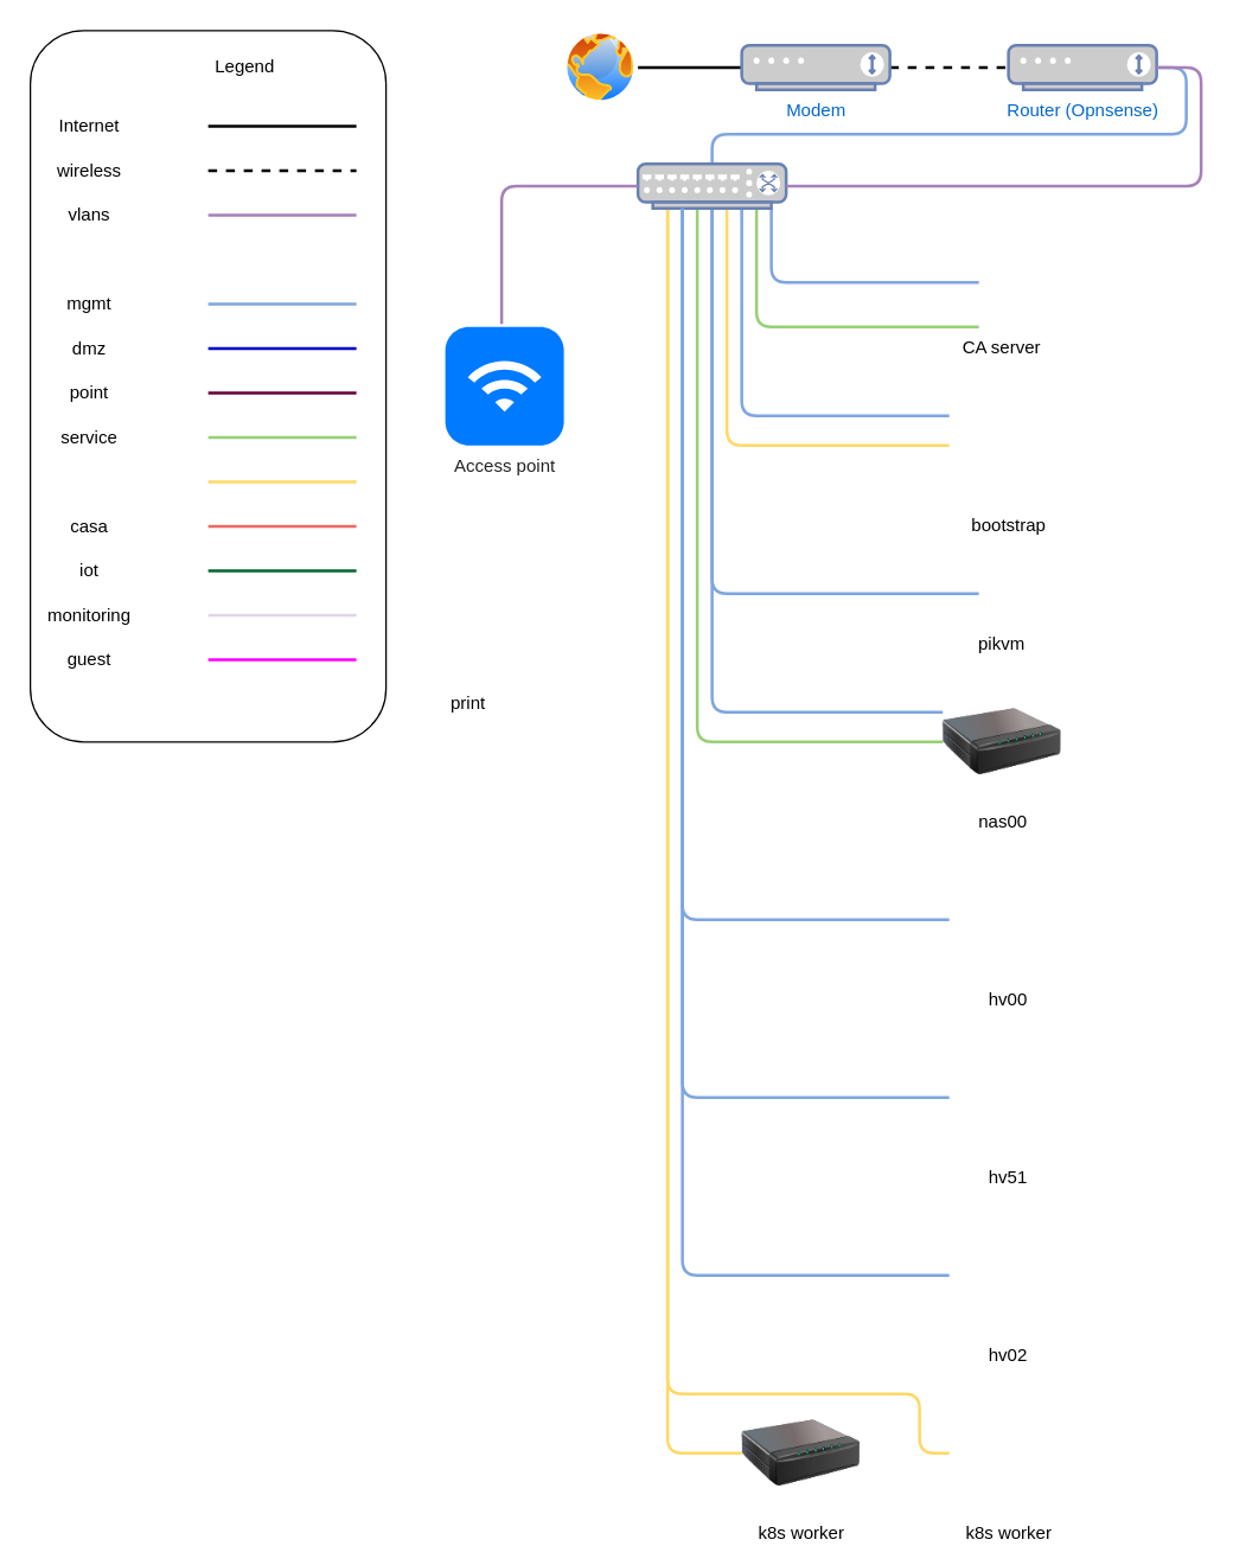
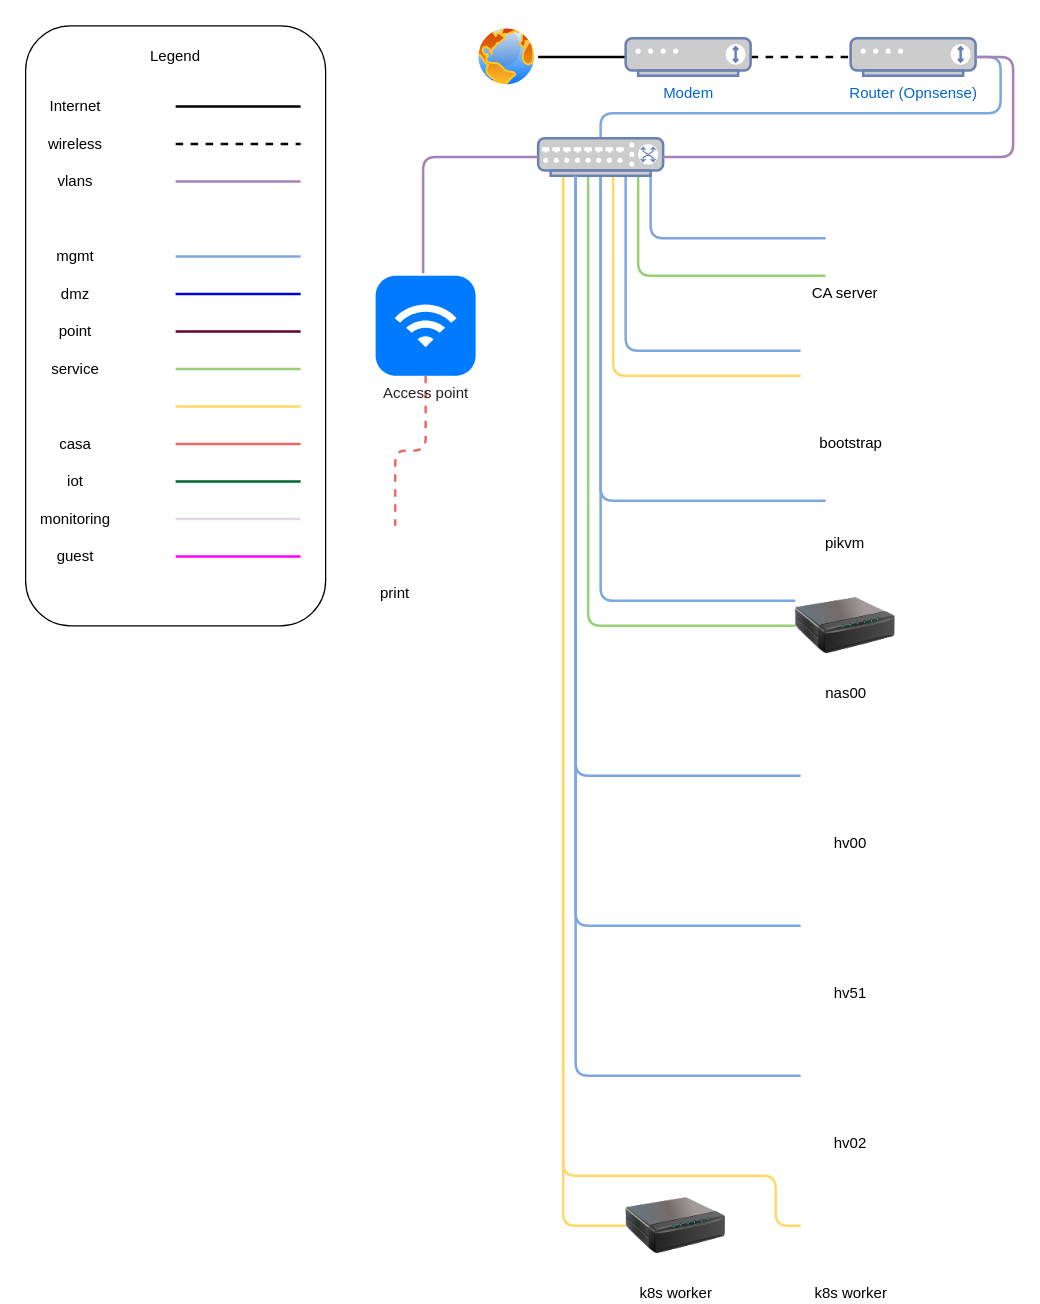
- <mxCell id="21" value="Legend" style="text;html=1;align=center;verticalAlign=middle;whiteSpace=wrap;rounded=0;" parent="1" vertex="1"><mxGeometry x="135" y="30" width="60" height="30" as="geometry" /></mxCell>
+ <mxCell id="21" value="Legend" style="text;html=1;align=center;verticalAlign=middle;whiteSpace=wrap;rounded=0;" parent="1" vertex="1"><mxGeometry x="110" y="30" width="60" height="30" as="geometry" /></mxCell>
+ <mxCell id="29" style="edgeStyle=orthogonalEdgeStyle;rounded=1;orthogonalLoop=1;jettySize=auto;html=1;entryX=0.5;entryY=0;entryDx=0;entryDy=0;curved=0;strokeColor=#EA6B66;strokeWidth=2;endArrow=none;startFill=0;dashed=1;" parent="1" source="30" target="26" edge="1"><mxGeometry relative="1" as="geometry" /></mxCell>
